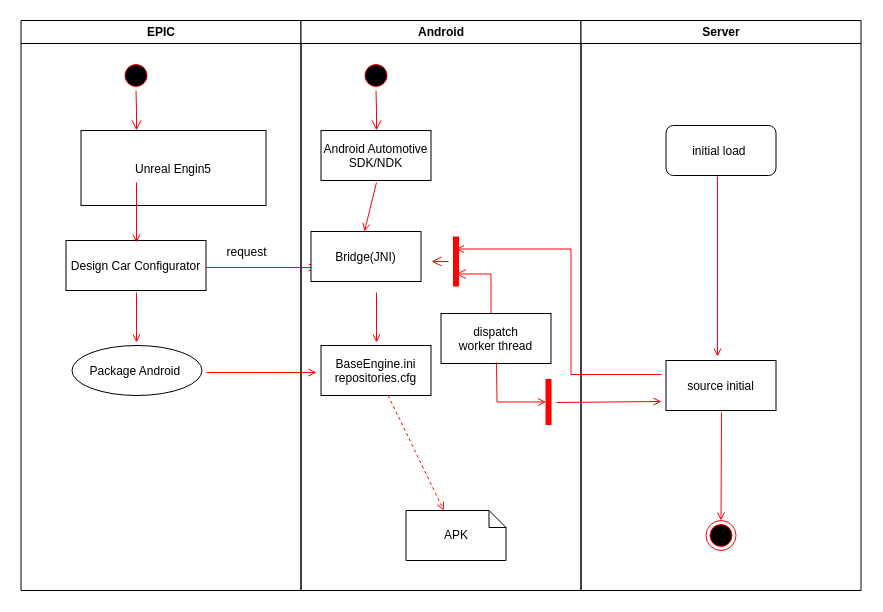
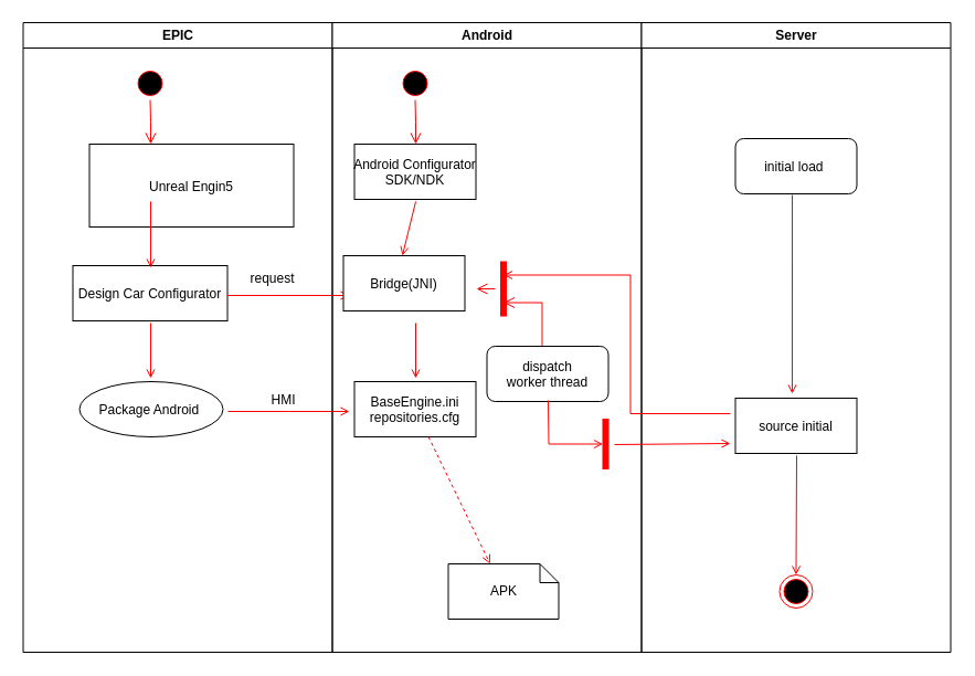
- <mxCell id="16" value="Android Automotive&#10;SDK/NDK" style="" parent="13" vertex="1"><mxGeometry x="20" y="110" width="110" height="50" as="geometry" /></mxCell>
+ <mxCell id="16" value="Android Configurator&#10;SDK/NDK" style="" parent="13" vertex="1"><mxGeometry x="20" y="110" width="110" height="50" as="geometry" /></mxCell>
- <mxCell id="24" value="dispatch&#10;worker thread" style="" parent="13" vertex="1"><mxGeometry x="140" y="293" width="110" height="50" as="geometry" /></mxCell>
+ <mxCell id="24" value="dispatch&#10;worker thread" style="rounded=1;" parent="13" vertex="1"><mxGeometry x="140" y="293" width="110" height="50" as="geometry" /></mxCell>
+ <mxCell id="37" value="HMI" style="text;html=1;align=center;verticalAlign=middle;resizable=0;points=[];autosize=1;strokeColor=none;fillColor=none;" vertex="1" parent="1"><mxGeometry x="231" y="347" width="50" height="30" as="geometry" /></mxCell>
